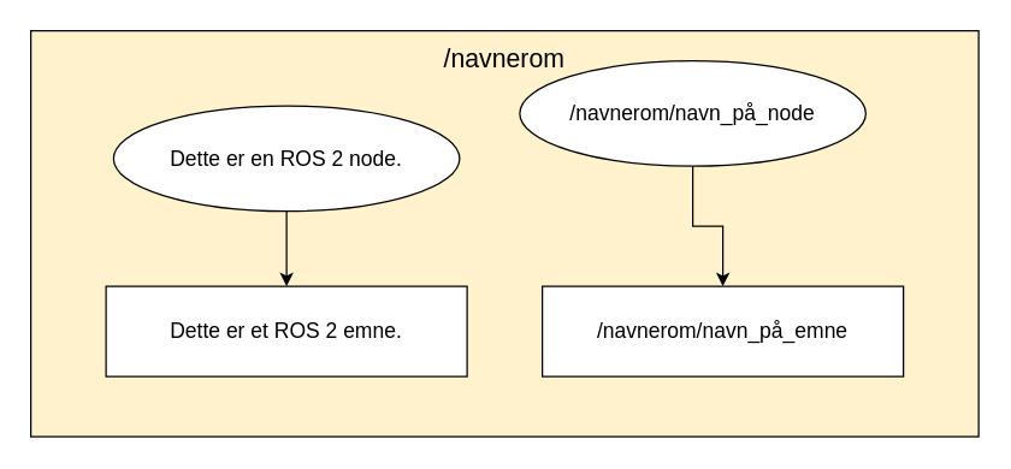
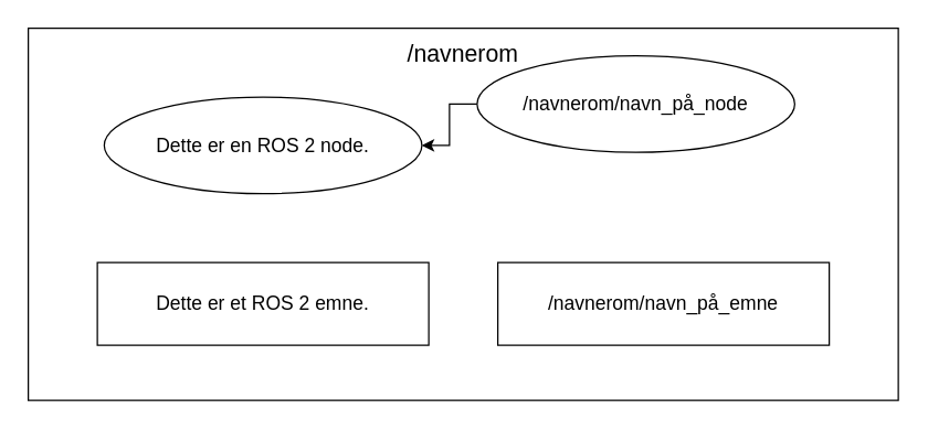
- <mxCell id="6" value="" style="edgeStyle=orthogonalEdgeStyle;rounded=0;orthogonalLoop=1;jettySize=auto;html=1;" parent="1" source="7" target="8" edge="1"><mxGeometry relative="1" as="geometry" /></mxCell>
+ <mxCell id="6" value="" style="edgeStyle=orthogonalEdgeStyle;rounded=0;orthogonalLoop=1;jettySize=auto;html=1;" parent="1" source="7" target="4" edge="1"><mxGeometry relative="1" as="geometry" /></mxCell>
- <mxCell id="2" value="&lt;div&gt;&lt;font style=&quot;font-size: 17px&quot;&gt;/navnerom&lt;/font&gt;&lt;/div&gt;&lt;div&gt;&lt;br&gt;&lt;/div&gt;&lt;div&gt;&lt;br&gt;&lt;/div&gt;&lt;div&gt;&lt;br&gt;&lt;/div&gt;&lt;div&gt;&lt;br&gt;&lt;/div&gt;&lt;div&gt;&lt;br&gt;&lt;/div&gt;&lt;div&gt;&lt;br&gt;&lt;/div&gt;&lt;div&gt;&lt;br&gt;&lt;/div&gt;&lt;div&gt;&lt;br&gt;&lt;/div&gt;&lt;div&gt;&lt;br&gt;&lt;/div&gt;&lt;div&gt;&lt;br&gt;&lt;/div&gt;&lt;div&gt;&lt;br&gt;&lt;/div&gt;&lt;div&gt;&lt;br&gt;&lt;/div&gt;&lt;div&gt;&lt;br&gt;&lt;/div&gt;&lt;div&gt;&lt;br&gt;&lt;/div&gt;&lt;div&gt;&lt;br&gt;&lt;/div&gt;&lt;div&gt;&lt;br&gt;&lt;/div&gt;" style="rounded=0;whiteSpace=wrap;html=1;fillColor=#fff2cc;" parent="1" vertex="1"><mxGeometry x="20" y="20" width="630" height="270" as="geometry" /></mxCell>
+ <mxCell id="2" value="&lt;div&gt;&lt;font style=&quot;font-size: 17px&quot;&gt;/navnerom&lt;/font&gt;&lt;/div&gt;&lt;div&gt;&lt;br&gt;&lt;/div&gt;&lt;div&gt;&lt;br&gt;&lt;/div&gt;&lt;div&gt;&lt;br&gt;&lt;/div&gt;&lt;div&gt;&lt;br&gt;&lt;/div&gt;&lt;div&gt;&lt;br&gt;&lt;/div&gt;&lt;div&gt;&lt;br&gt;&lt;/div&gt;&lt;div&gt;&lt;br&gt;&lt;/div&gt;&lt;div&gt;&lt;br&gt;&lt;/div&gt;&lt;div&gt;&lt;br&gt;&lt;/div&gt;&lt;div&gt;&lt;br&gt;&lt;/div&gt;&lt;div&gt;&lt;br&gt;&lt;/div&gt;&lt;div&gt;&lt;br&gt;&lt;/div&gt;&lt;div&gt;&lt;br&gt;&lt;/div&gt;&lt;div&gt;&lt;br&gt;&lt;/div&gt;&lt;div&gt;&lt;br&gt;&lt;/div&gt;&lt;div&gt;&lt;br&gt;&lt;/div&gt;" style="rounded=0;whiteSpace=wrap;html=1;" parent="1" vertex="1"><mxGeometry x="20" y="20" width="630" height="270" as="geometry" /></mxCell>
- <mxCell id="3" value="" style="edgeStyle=orthogonalEdgeStyle;rounded=0;orthogonalLoop=1;jettySize=auto;html=1;" parent="1" source="4" target="5" edge="1"><mxGeometry relative="1" as="geometry" /></mxCell>
